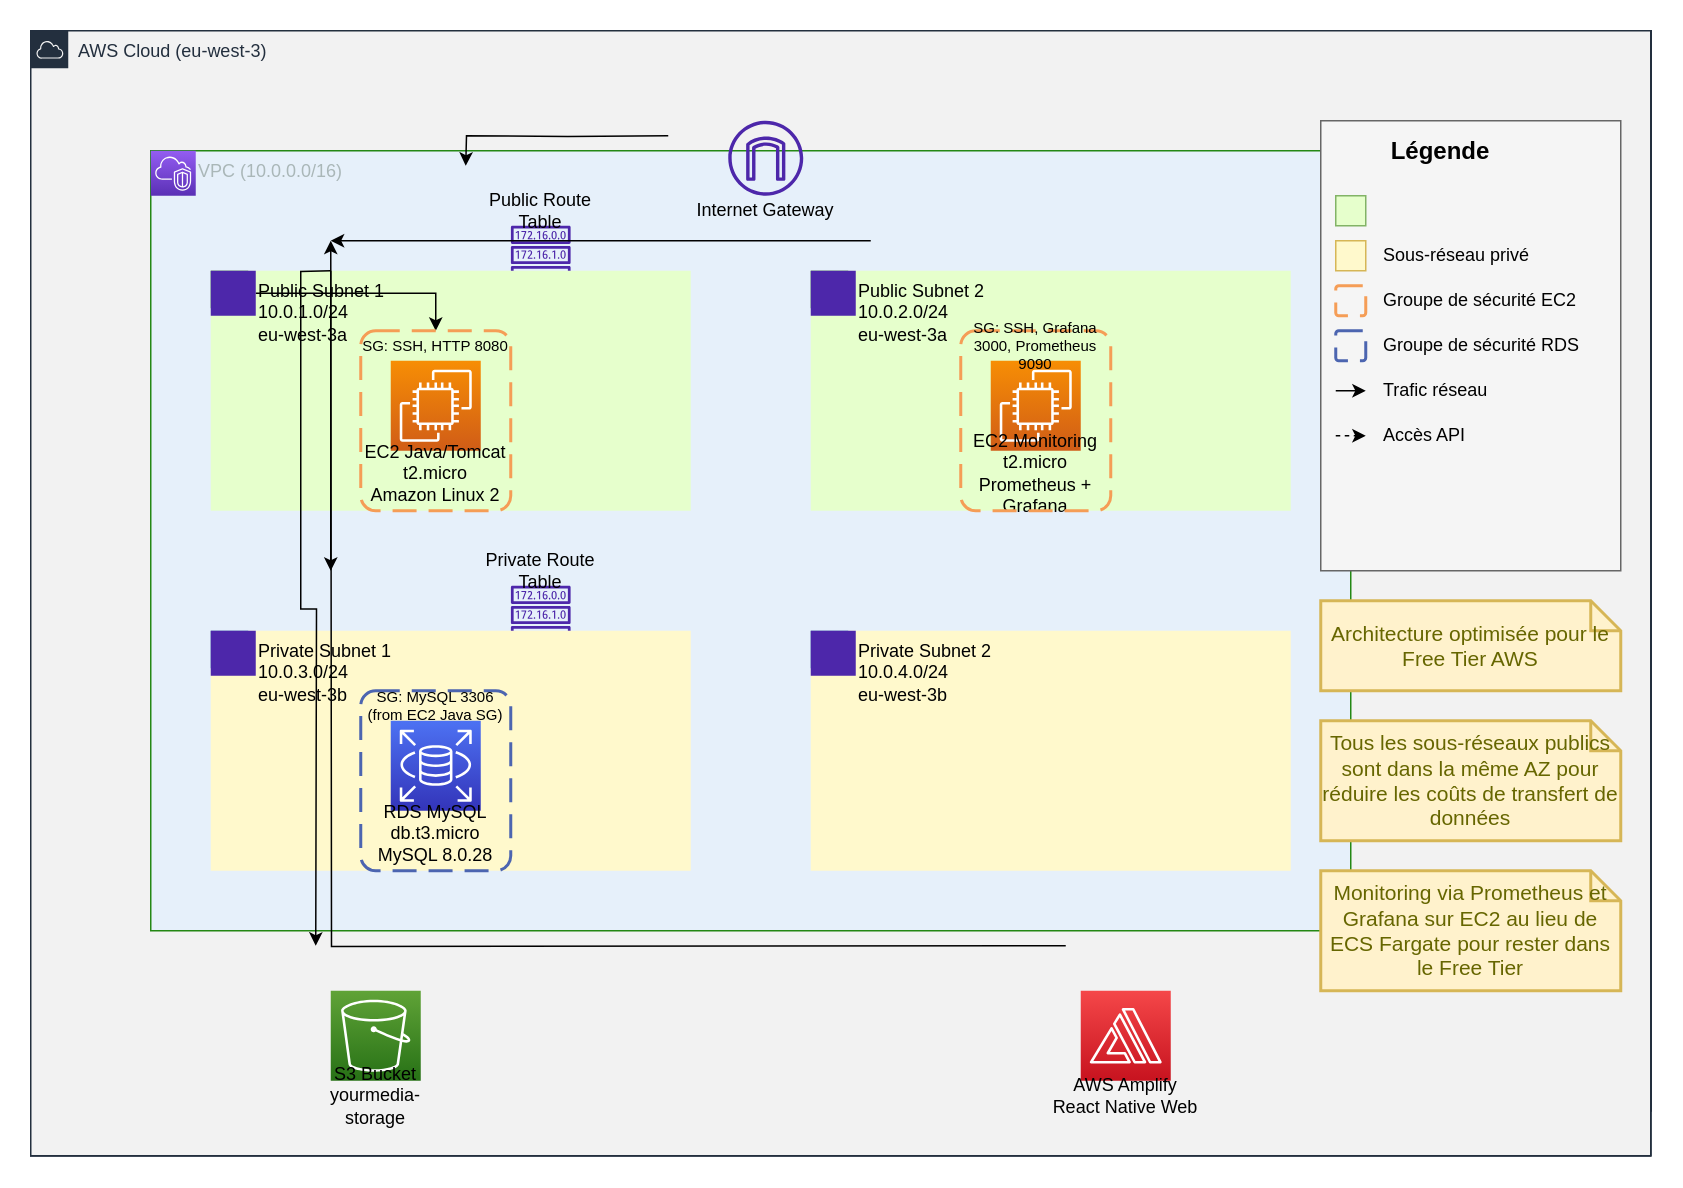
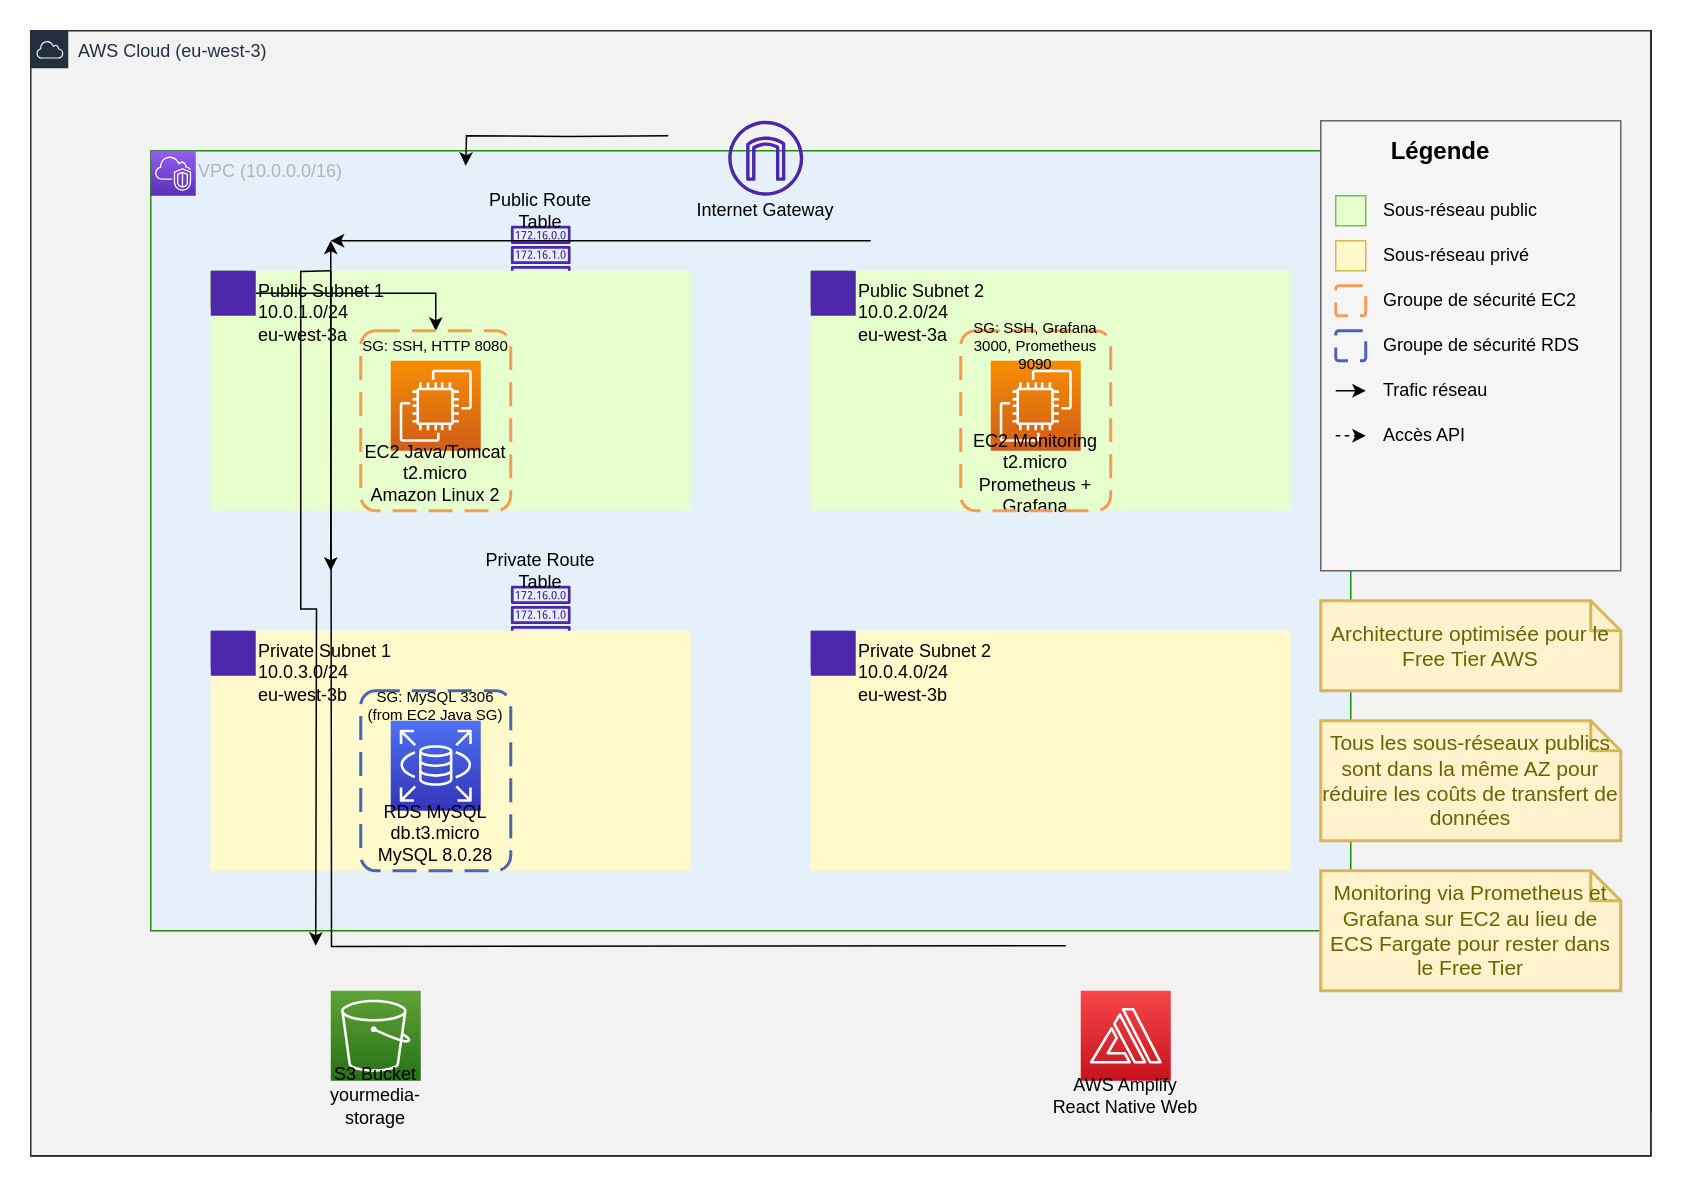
+ <mxCell id="177" value="Sous-réseau public" style="text;html=1;strokeColor=none;fillColor=none;align=left;verticalAlign=middle;whiteSpace=wrap;rounded=0;" vertex="1" parent="1"><mxGeometry x="920" y="130" width="150" height="20" as="geometry" /></mxCell>
